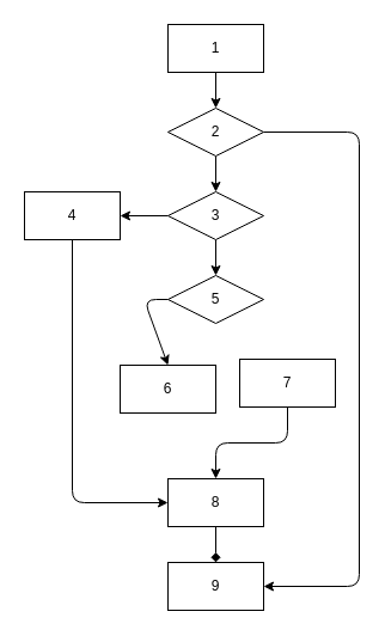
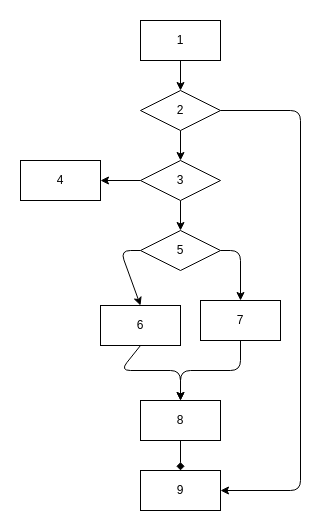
+ <mxCell id="11" style="edgeStyle=none;html=1;exitX=1;exitY=0.5;exitDx=0;exitDy=0;entryX=0.5;entryY=0;entryDx=0;entryDy=0;" edge="1" parent="1" source="12" target="18"><mxGeometry relative="1" as="geometry"><Array as="points"><mxPoint x="240" y="250" /></Array></mxGeometry></mxCell>
- <mxCell id="13" style="edgeStyle=none;html=1;exitX=0.5;exitY=1;exitDx=0;exitDy=0;entryX=0;entryY=0.5;entryDx=0;entryDy=0;" edge="1" parent="1" source="14" target="20"><mxGeometry relative="1" as="geometry"><mxPoint x="60.286" y="390" as="targetPoint" /><Array as="points"><mxPoint x="60" y="420" /></Array></mxGeometry></mxCell>
+ <mxCell id="15" style="edgeStyle=none;html=1;exitX=0.5;exitY=1;exitDx=0;exitDy=0;entryX=0.5;entryY=0;entryDx=0;entryDy=0;" edge="1" parent="1" source="16" target="20"><mxGeometry relative="1" as="geometry"><Array as="points"><mxPoint x="120" y="370" /><mxPoint x="180" y="370" /></Array></mxGeometry></mxCell>
